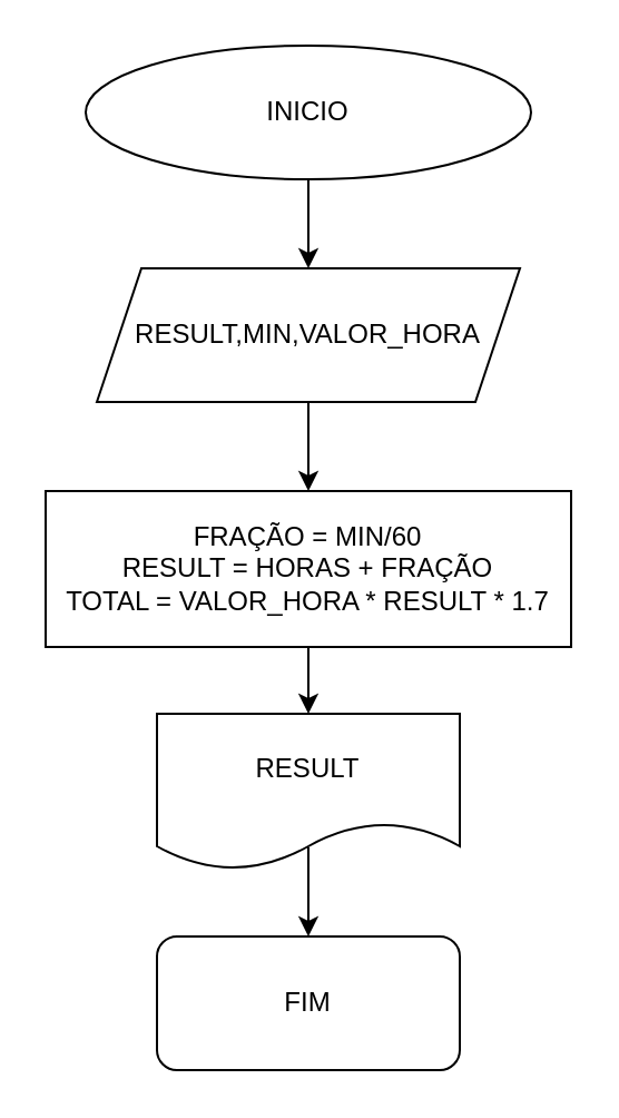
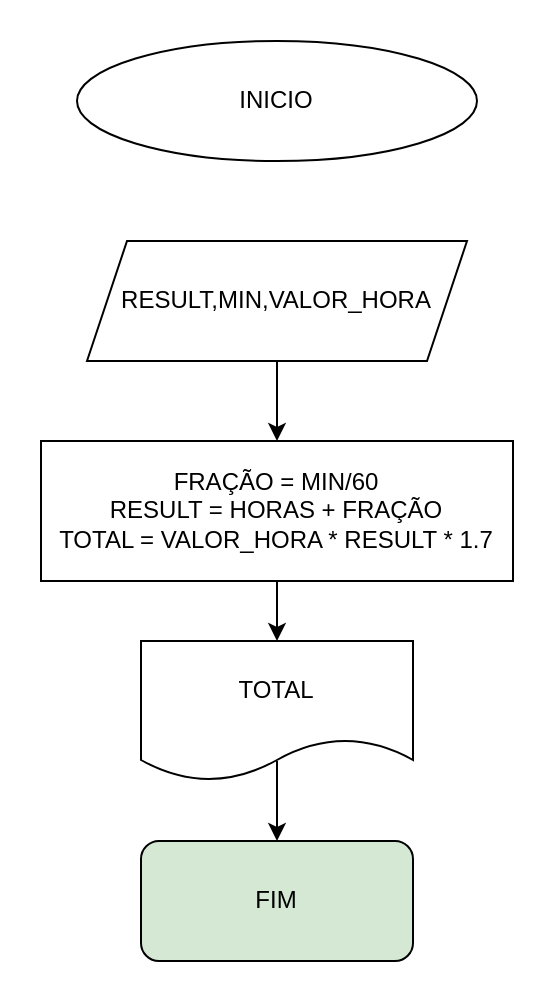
- <mxCell id="2" style="edgeStyle=orthogonalEdgeStyle;rounded=0;orthogonalLoop=1;jettySize=auto;html=1;entryX=0.5;entryY=0;entryDx=0;entryDy=0;" edge="1" parent="1" source="3" target="5"><mxGeometry relative="1" as="geometry" /></mxCell>
- <mxCell id="9" value="RESULT" style="shape=document;whiteSpace=wrap;html=1;boundedLbl=1;" vertex="1" parent="1"><mxGeometry x="70" y="320" width="136" height="70" as="geometry" /></mxCell>
+ <mxCell id="9" value="TOTAL" style="shape=document;whiteSpace=wrap;html=1;boundedLbl=1;" vertex="1" parent="1"><mxGeometry x="70" y="320" width="136" height="70" as="geometry" /></mxCell>
- <mxCell id="10" value="FIM" style="rounded=1;whiteSpace=wrap;html=1;" vertex="1" parent="1"><mxGeometry x="70" y="420" width="136" height="60" as="geometry" /></mxCell>
+ <mxCell id="10" value="FIM" style="rounded=1;whiteSpace=wrap;html=1;fillColor=#d5e8d4;" vertex="1" parent="1"><mxGeometry x="70" y="420" width="136" height="60" as="geometry" /></mxCell>
